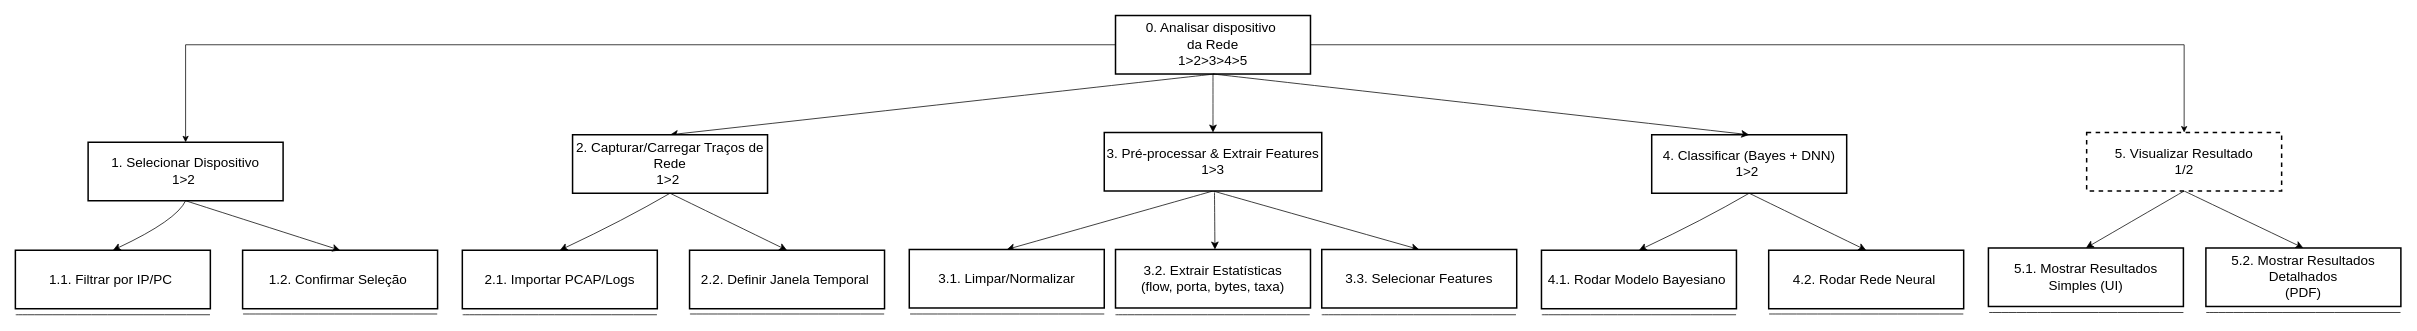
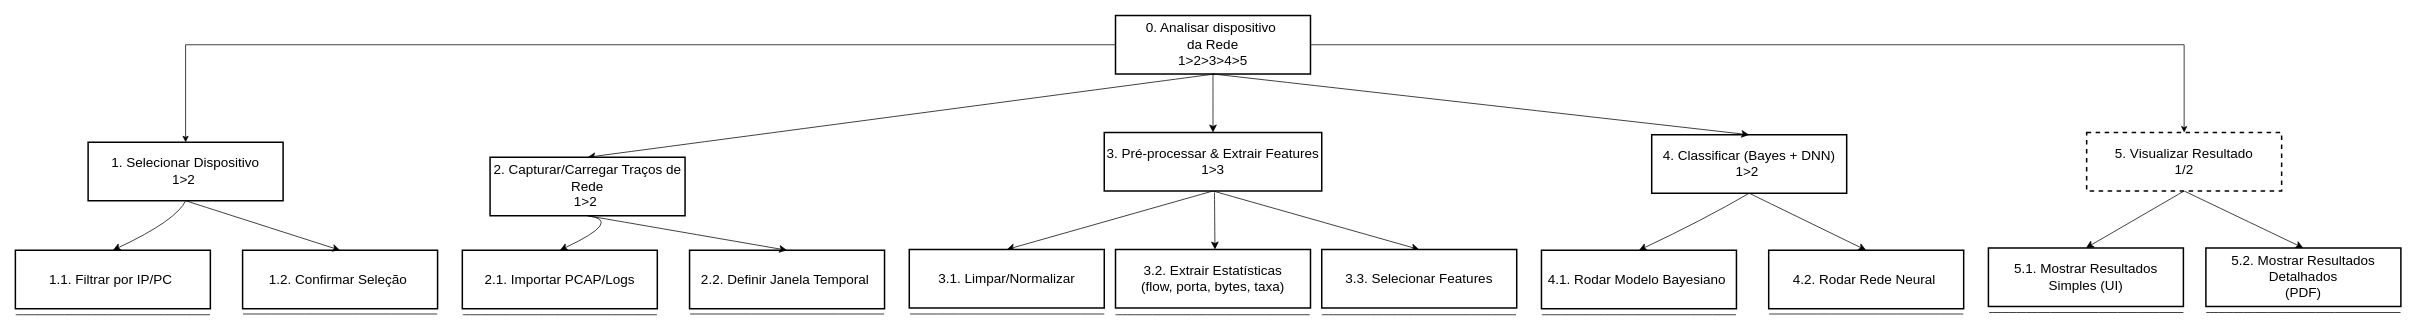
- <mxCell id="34" value="2. Capturar/Carregar Traços de Rede&#10;1&gt;2 " style="whiteSpace=wrap;strokeWidth=2;fontSize=18;" vertex="1" parent="1"><mxGeometry x="763" y="179" width="260" height="78" as="geometry" /></mxCell>
+ <mxCell id="34" value="2. Capturar/Carregar Traços de Rede&#10;1&gt;2 " style="whiteSpace=wrap;strokeWidth=2;fontSize=18;" vertex="1" parent="1"><mxGeometry x="653" y="209" width="260" height="78" as="geometry" /></mxCell>
